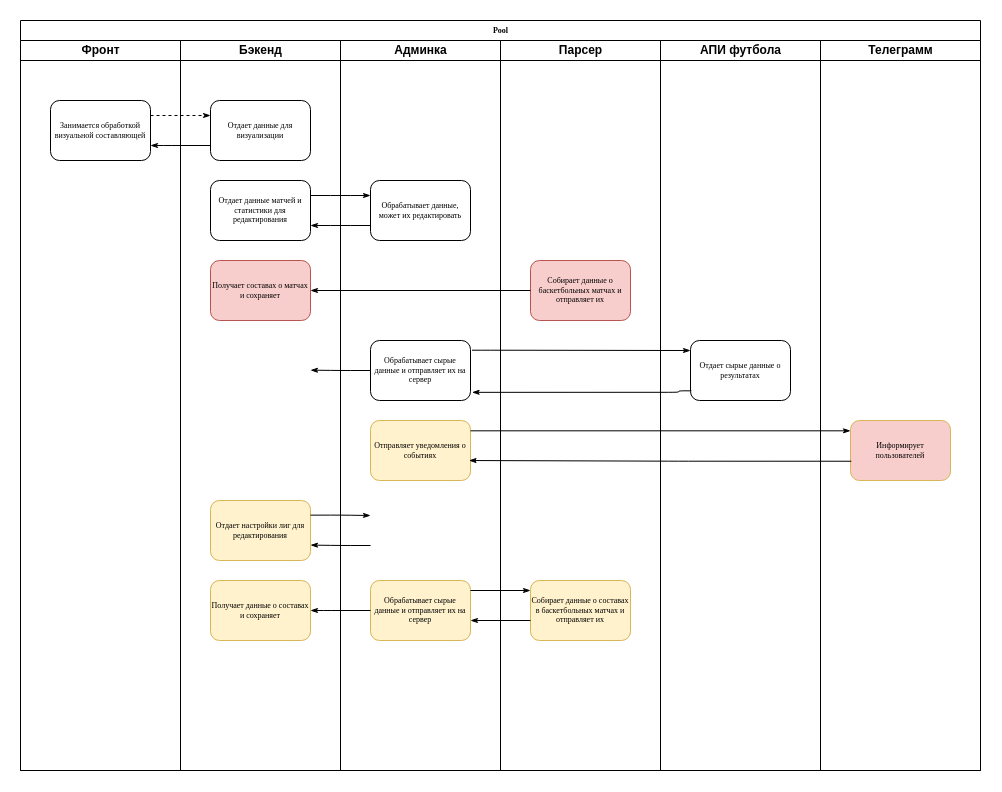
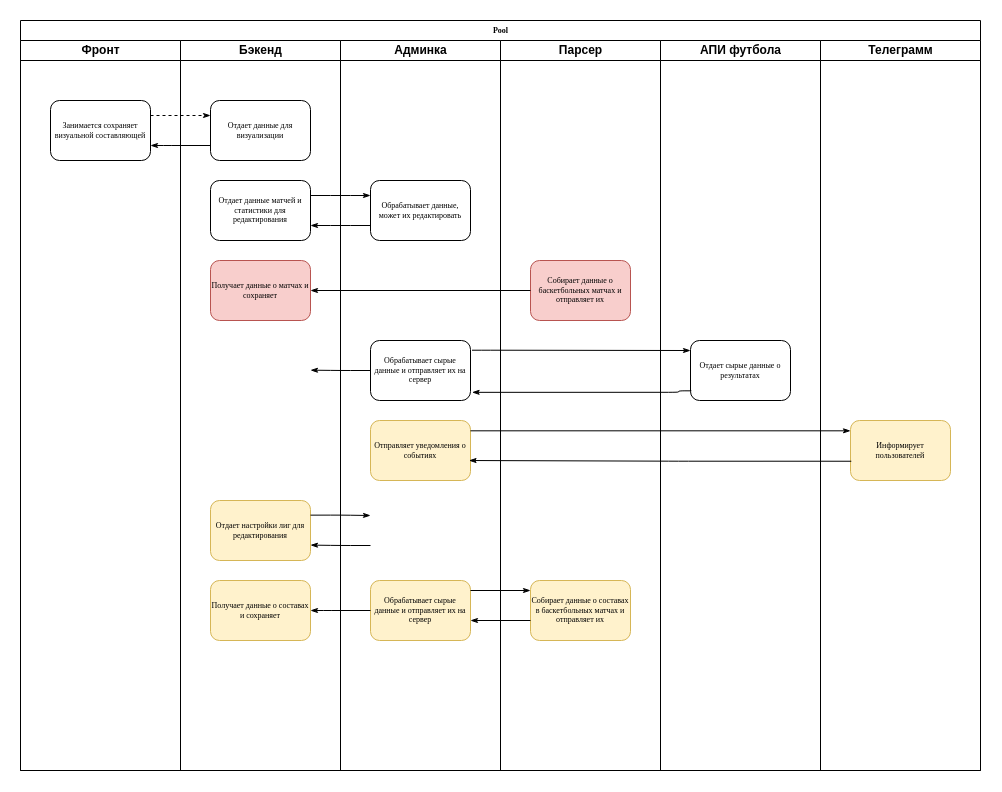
- <mxCell id="4" value="Занимается обработкой визуальной составляющей" style="rounded=1;whiteSpace=wrap;html=1;shadow=0;labelBackgroundColor=none;strokeWidth=1;fontFamily=Verdana;fontSize=8;align=center;" parent="3" vertex="1"><mxGeometry x="30" y="60" width="100" height="60" as="geometry" /></mxCell>
+ <mxCell id="4" value="Занимается сохраняет визуальной составляющей" style="rounded=1;whiteSpace=wrap;html=1;shadow=0;labelBackgroundColor=none;strokeWidth=1;fontFamily=Verdana;fontSize=8;align=center;" parent="3" vertex="1"><mxGeometry x="30" y="60" width="100" height="60" as="geometry" /></mxCell>
- <mxCell id="15" value="Получает составах о матчах и сохраняет" style="rounded=1;whiteSpace=wrap;html=1;shadow=0;labelBackgroundColor=none;strokeWidth=1;fontFamily=Verdana;fontSize=8;align=center;fillColor=#f8cecc;strokeColor=#b85450;" vertex="1" parent="12"><mxGeometry x="-130" y="220" width="100" height="60" as="geometry" /></mxCell>
+ <mxCell id="15" value="Получает данные о матчах и сохраняет" style="rounded=1;whiteSpace=wrap;html=1;shadow=0;labelBackgroundColor=none;strokeWidth=1;fontFamily=Verdana;fontSize=8;align=center;fillColor=#f8cecc;strokeColor=#b85450;" vertex="1" parent="12"><mxGeometry x="-130" y="220" width="100" height="60" as="geometry" /></mxCell>
- <mxCell id="28" value="Информирует пользователей" style="rounded=1;whiteSpace=wrap;html=1;shadow=0;labelBackgroundColor=none;strokeWidth=1;fontFamily=Verdana;fontSize=8;align=center;fillColor=#f8cecc;strokeColor=#d6b656;" vertex="1" parent="27"><mxGeometry x="30" y="380" width="100" height="60" as="geometry" /></mxCell>
+ <mxCell id="28" value="Информирует пользователей" style="rounded=1;whiteSpace=wrap;html=1;shadow=0;labelBackgroundColor=none;strokeWidth=1;fontFamily=Verdana;fontSize=8;align=center;fillColor=#fff2cc;strokeColor=#d6b656;" vertex="1" parent="27"><mxGeometry x="30" y="380" width="100" height="60" as="geometry" /></mxCell>
